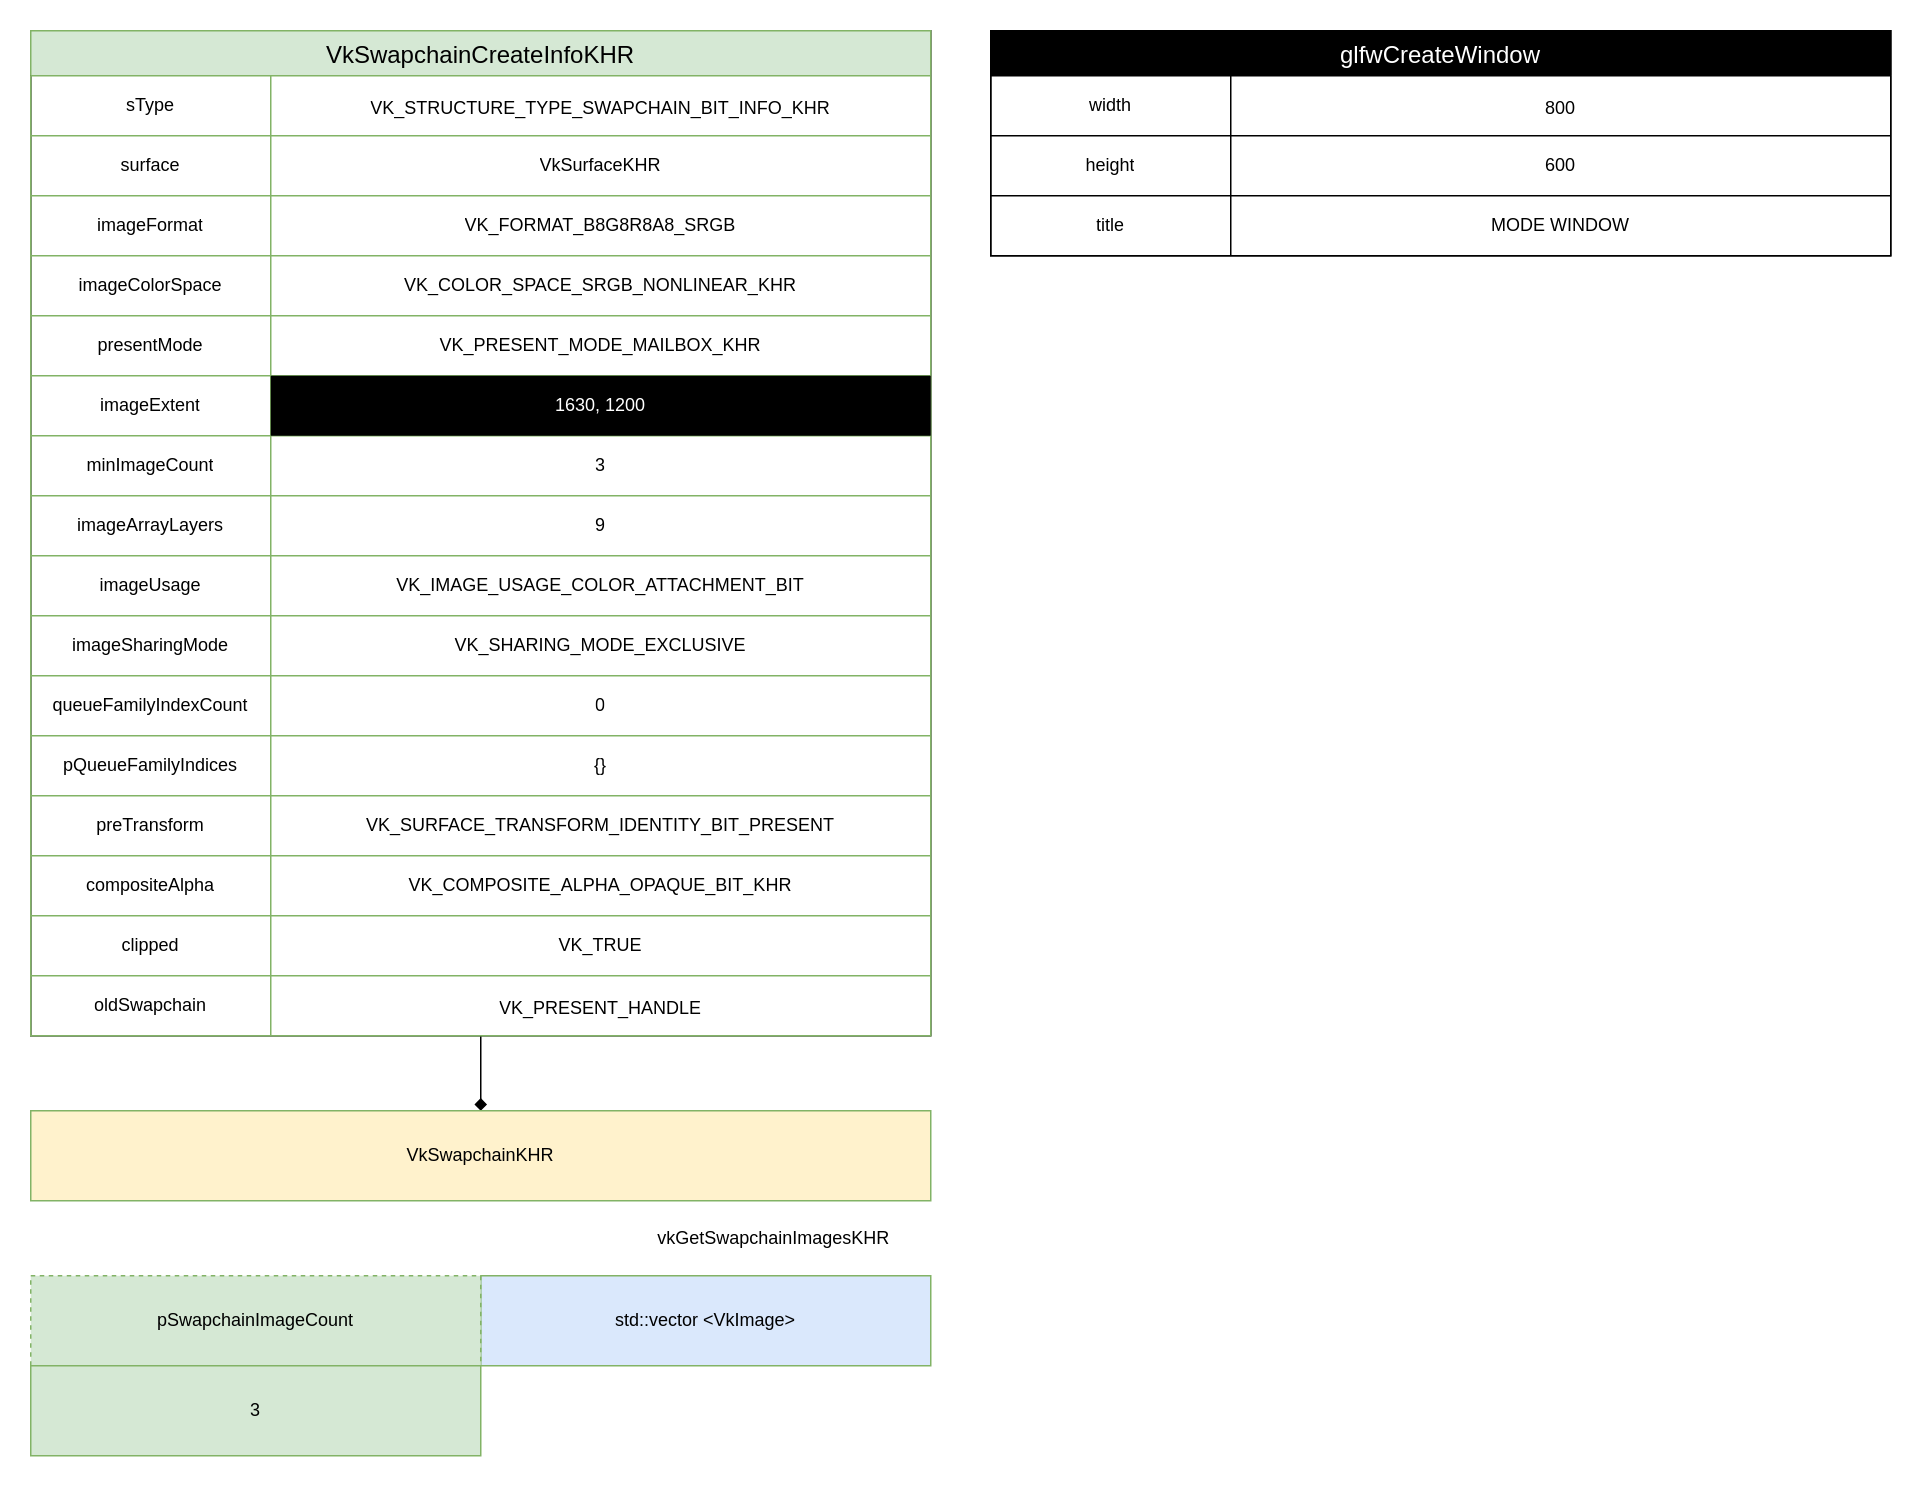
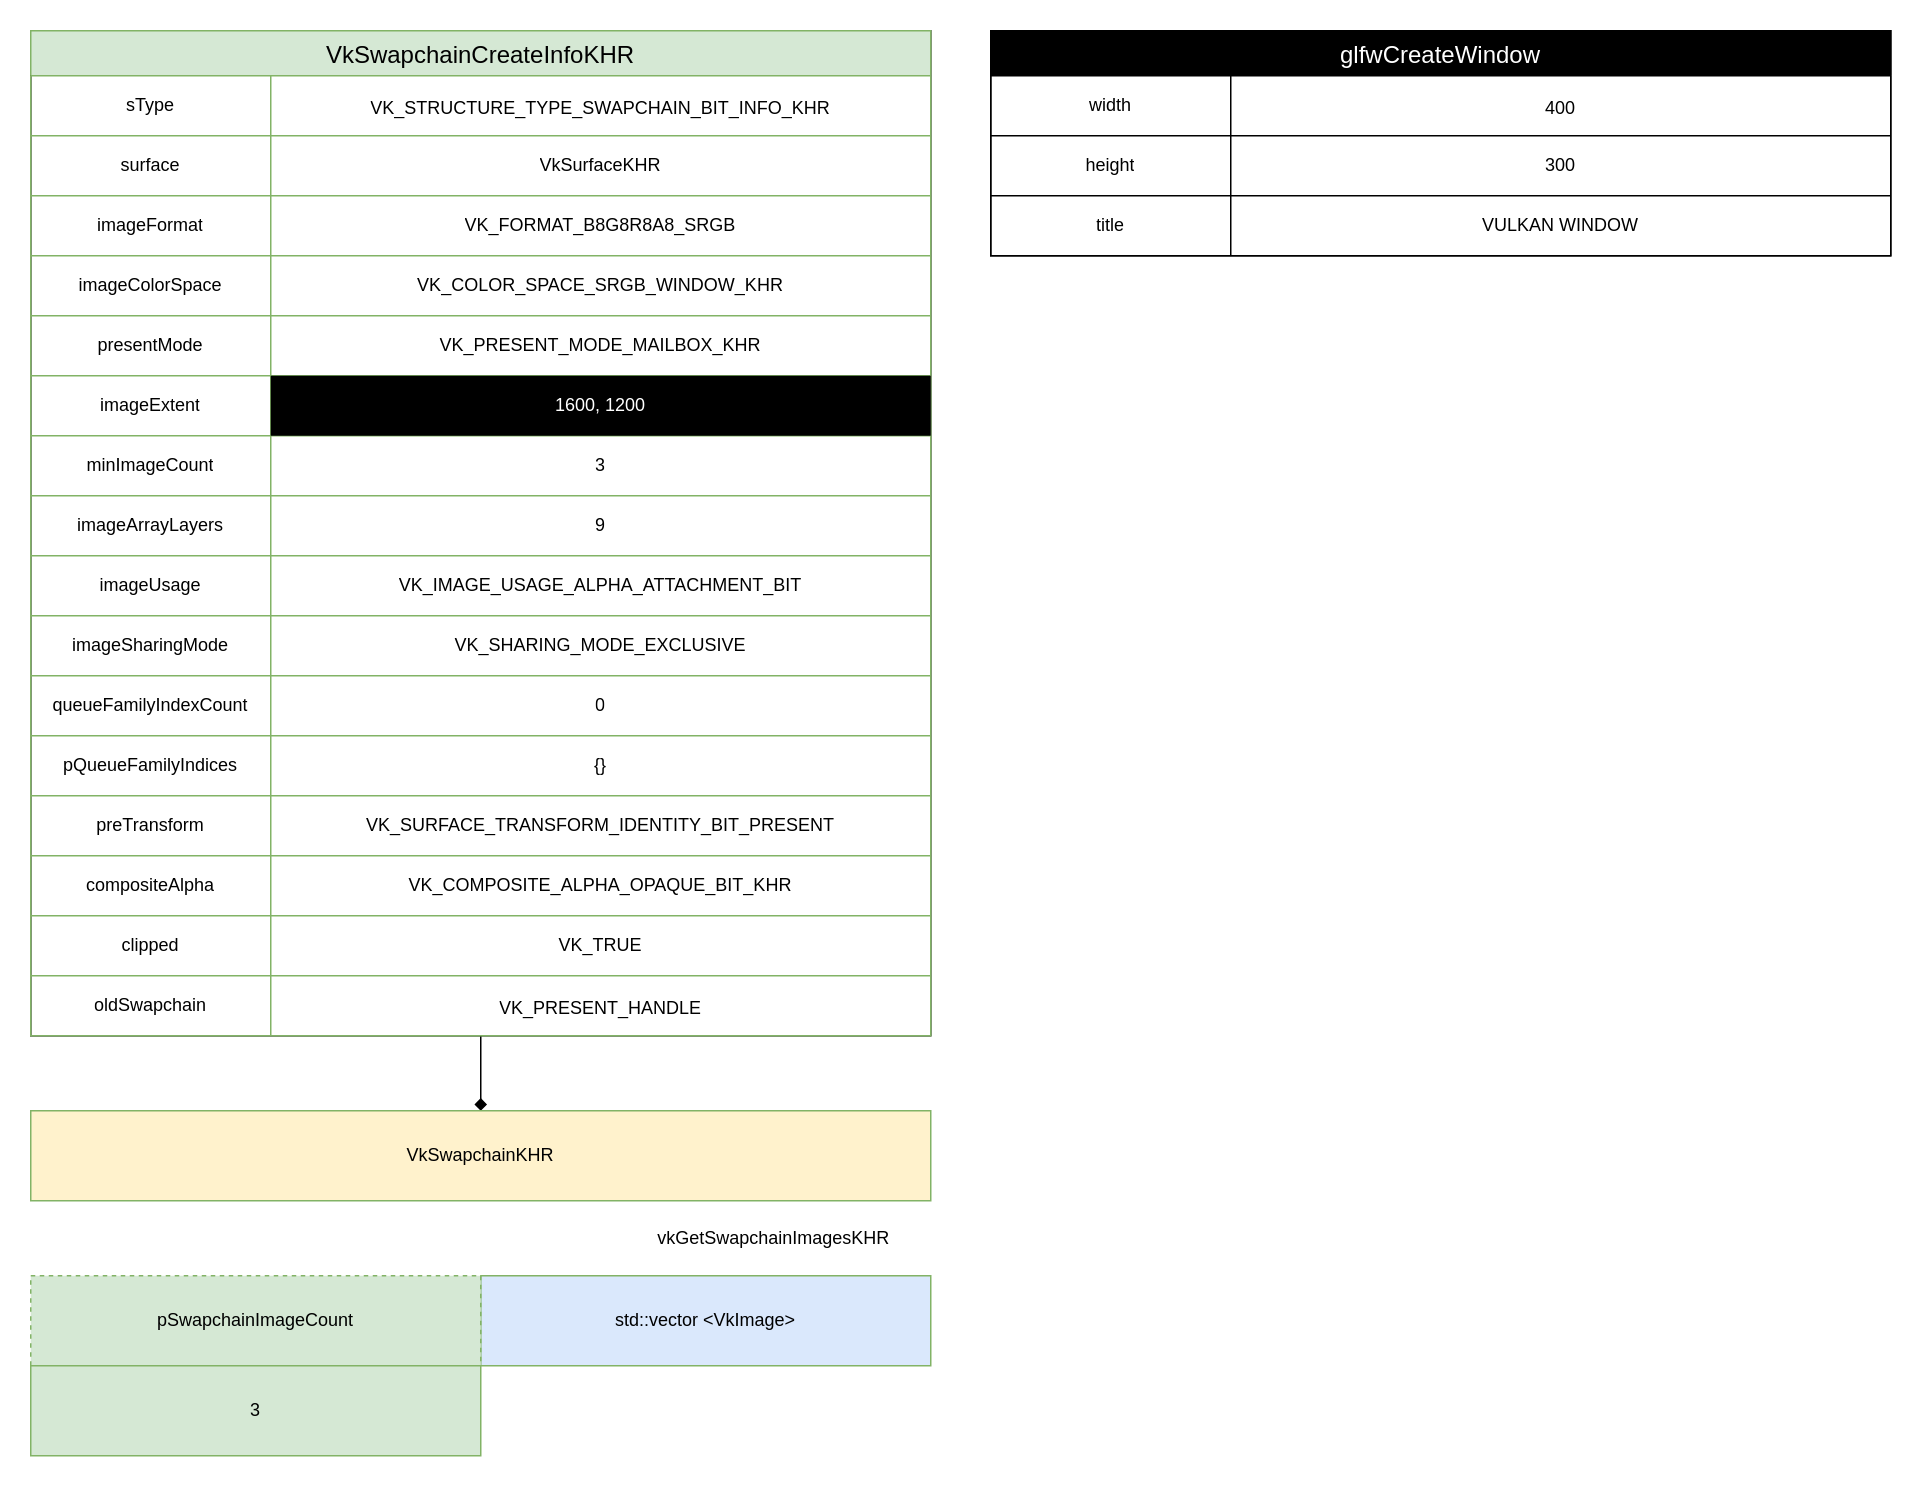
- <mxCell id="65" value="&lt;font style=&quot;font-size: 12px;&quot;&gt;800&lt;/font&gt;" style="shape=partialRectangle;html=1;whiteSpace=wrap;connectable=0;overflow=hidden;fillColor=none;top=0;left=0;bottom=0;right=0;pointerEvents=1;fontSize=16;" parent="63" vertex="1"><mxGeometry x="160" width="440" height="40" as="geometry"><mxRectangle width="440" height="40" as="alternateBounds" /></mxGeometry></mxCell>
+ <mxCell id="65" value="&lt;font style=&quot;font-size: 12px;&quot;&gt;400&lt;/font&gt;" style="shape=partialRectangle;html=1;whiteSpace=wrap;connectable=0;overflow=hidden;fillColor=none;top=0;left=0;bottom=0;right=0;pointerEvents=1;fontSize=16;" parent="63" vertex="1"><mxGeometry x="160" width="440" height="40" as="geometry"><mxRectangle width="440" height="40" as="alternateBounds" /></mxGeometry></mxCell>
- <mxCell id="68" value="600" style="shape=partialRectangle;html=1;whiteSpace=wrap;connectable=0;overflow=hidden;top=0;left=0;bottom=0;right=0;pointerEvents=1;fontSize=12;fillColor=none;" parent="66" vertex="1"><mxGeometry x="160" width="440" height="40" as="geometry"><mxRectangle width="440" height="40" as="alternateBounds" /></mxGeometry></mxCell>
+ <mxCell id="68" value="300" style="shape=partialRectangle;html=1;whiteSpace=wrap;connectable=0;overflow=hidden;top=0;left=0;bottom=0;right=0;pointerEvents=1;fontSize=12;fillColor=none;" parent="66" vertex="1"><mxGeometry x="160" width="440" height="40" as="geometry"><mxRectangle width="440" height="40" as="alternateBounds" /></mxGeometry></mxCell>
- <mxCell id="71" value="MODE WINDOW" style="shape=partialRectangle;html=1;whiteSpace=wrap;connectable=0;overflow=hidden;top=0;left=0;bottom=0;right=0;pointerEvents=1;fontSize=12;fillColor=none;" parent="69" vertex="1"><mxGeometry x="160" width="440" height="40" as="geometry"><mxRectangle width="440" height="40" as="alternateBounds" /></mxGeometry></mxCell>
+ <mxCell id="71" value="VULKAN WINDOW" style="shape=partialRectangle;html=1;whiteSpace=wrap;connectable=0;overflow=hidden;top=0;left=0;bottom=0;right=0;pointerEvents=1;fontSize=12;fillColor=none;" parent="69" vertex="1"><mxGeometry x="160" width="440" height="40" as="geometry"><mxRectangle width="440" height="40" as="alternateBounds" /></mxGeometry></mxCell>
- <mxCell id="17" value="VK_COLOR_SPACE_SRGB_NONLINEAR_KHR" style="shape=partialRectangle;html=1;whiteSpace=wrap;connectable=0;strokeColor=inherit;overflow=hidden;fillColor=none;top=0;left=0;bottom=0;right=0;pointerEvents=1;fontSize=12;" parent="15" vertex="1"><mxGeometry x="160" width="440" height="40" as="geometry"><mxRectangle width="440" height="40" as="alternateBounds" /></mxGeometry></mxCell>
+ <mxCell id="17" value="VK_COLOR_SPACE_SRGB_WINDOW_KHR" style="shape=partialRectangle;html=1;whiteSpace=wrap;connectable=0;strokeColor=inherit;overflow=hidden;fillColor=none;top=0;left=0;bottom=0;right=0;pointerEvents=1;fontSize=12;" parent="15" vertex="1"><mxGeometry x="160" width="440" height="40" as="geometry"><mxRectangle width="440" height="40" as="alternateBounds" /></mxGeometry></mxCell>
- <mxCell id="23" value="&lt;font color=&quot;#ffffff&quot;&gt;1630, 1200&lt;/font&gt;" style="shape=partialRectangle;html=1;whiteSpace=wrap;connectable=0;overflow=hidden;fillColor=#000000;top=0;left=0;bottom=0;right=0;pointerEvents=1;fontSize=12;align=center;strokeColor=#6c8ebf;" parent="21" vertex="1"><mxGeometry x="160" width="440" height="40" as="geometry"><mxRectangle width="440" height="40" as="alternateBounds" /></mxGeometry></mxCell>
+ <mxCell id="23" value="&lt;font color=&quot;#ffffff&quot;&gt;1600, 1200&lt;/font&gt;" style="shape=partialRectangle;html=1;whiteSpace=wrap;connectable=0;overflow=hidden;fillColor=#000000;top=0;left=0;bottom=0;right=0;pointerEvents=1;fontSize=12;align=center;strokeColor=#6c8ebf;" parent="21" vertex="1"><mxGeometry x="160" width="440" height="40" as="geometry"><mxRectangle width="440" height="40" as="alternateBounds" /></mxGeometry></mxCell>
- <mxCell id="32" value="VK_IMAGE_USAGE_COLOR_ATTACHMENT_BIT" style="shape=partialRectangle;html=1;whiteSpace=wrap;connectable=0;strokeColor=inherit;overflow=hidden;fillColor=none;top=0;left=0;bottom=0;right=0;pointerEvents=1;fontSize=12;" parent="30" vertex="1"><mxGeometry x="160" width="440" height="40" as="geometry"><mxRectangle width="440" height="40" as="alternateBounds" /></mxGeometry></mxCell>
+ <mxCell id="32" value="VK_IMAGE_USAGE_ALPHA_ATTACHMENT_BIT" style="shape=partialRectangle;html=1;whiteSpace=wrap;connectable=0;strokeColor=inherit;overflow=hidden;fillColor=none;top=0;left=0;bottom=0;right=0;pointerEvents=1;fontSize=12;" parent="30" vertex="1"><mxGeometry x="160" width="440" height="40" as="geometry"><mxRectangle width="440" height="40" as="alternateBounds" /></mxGeometry></mxCell>
